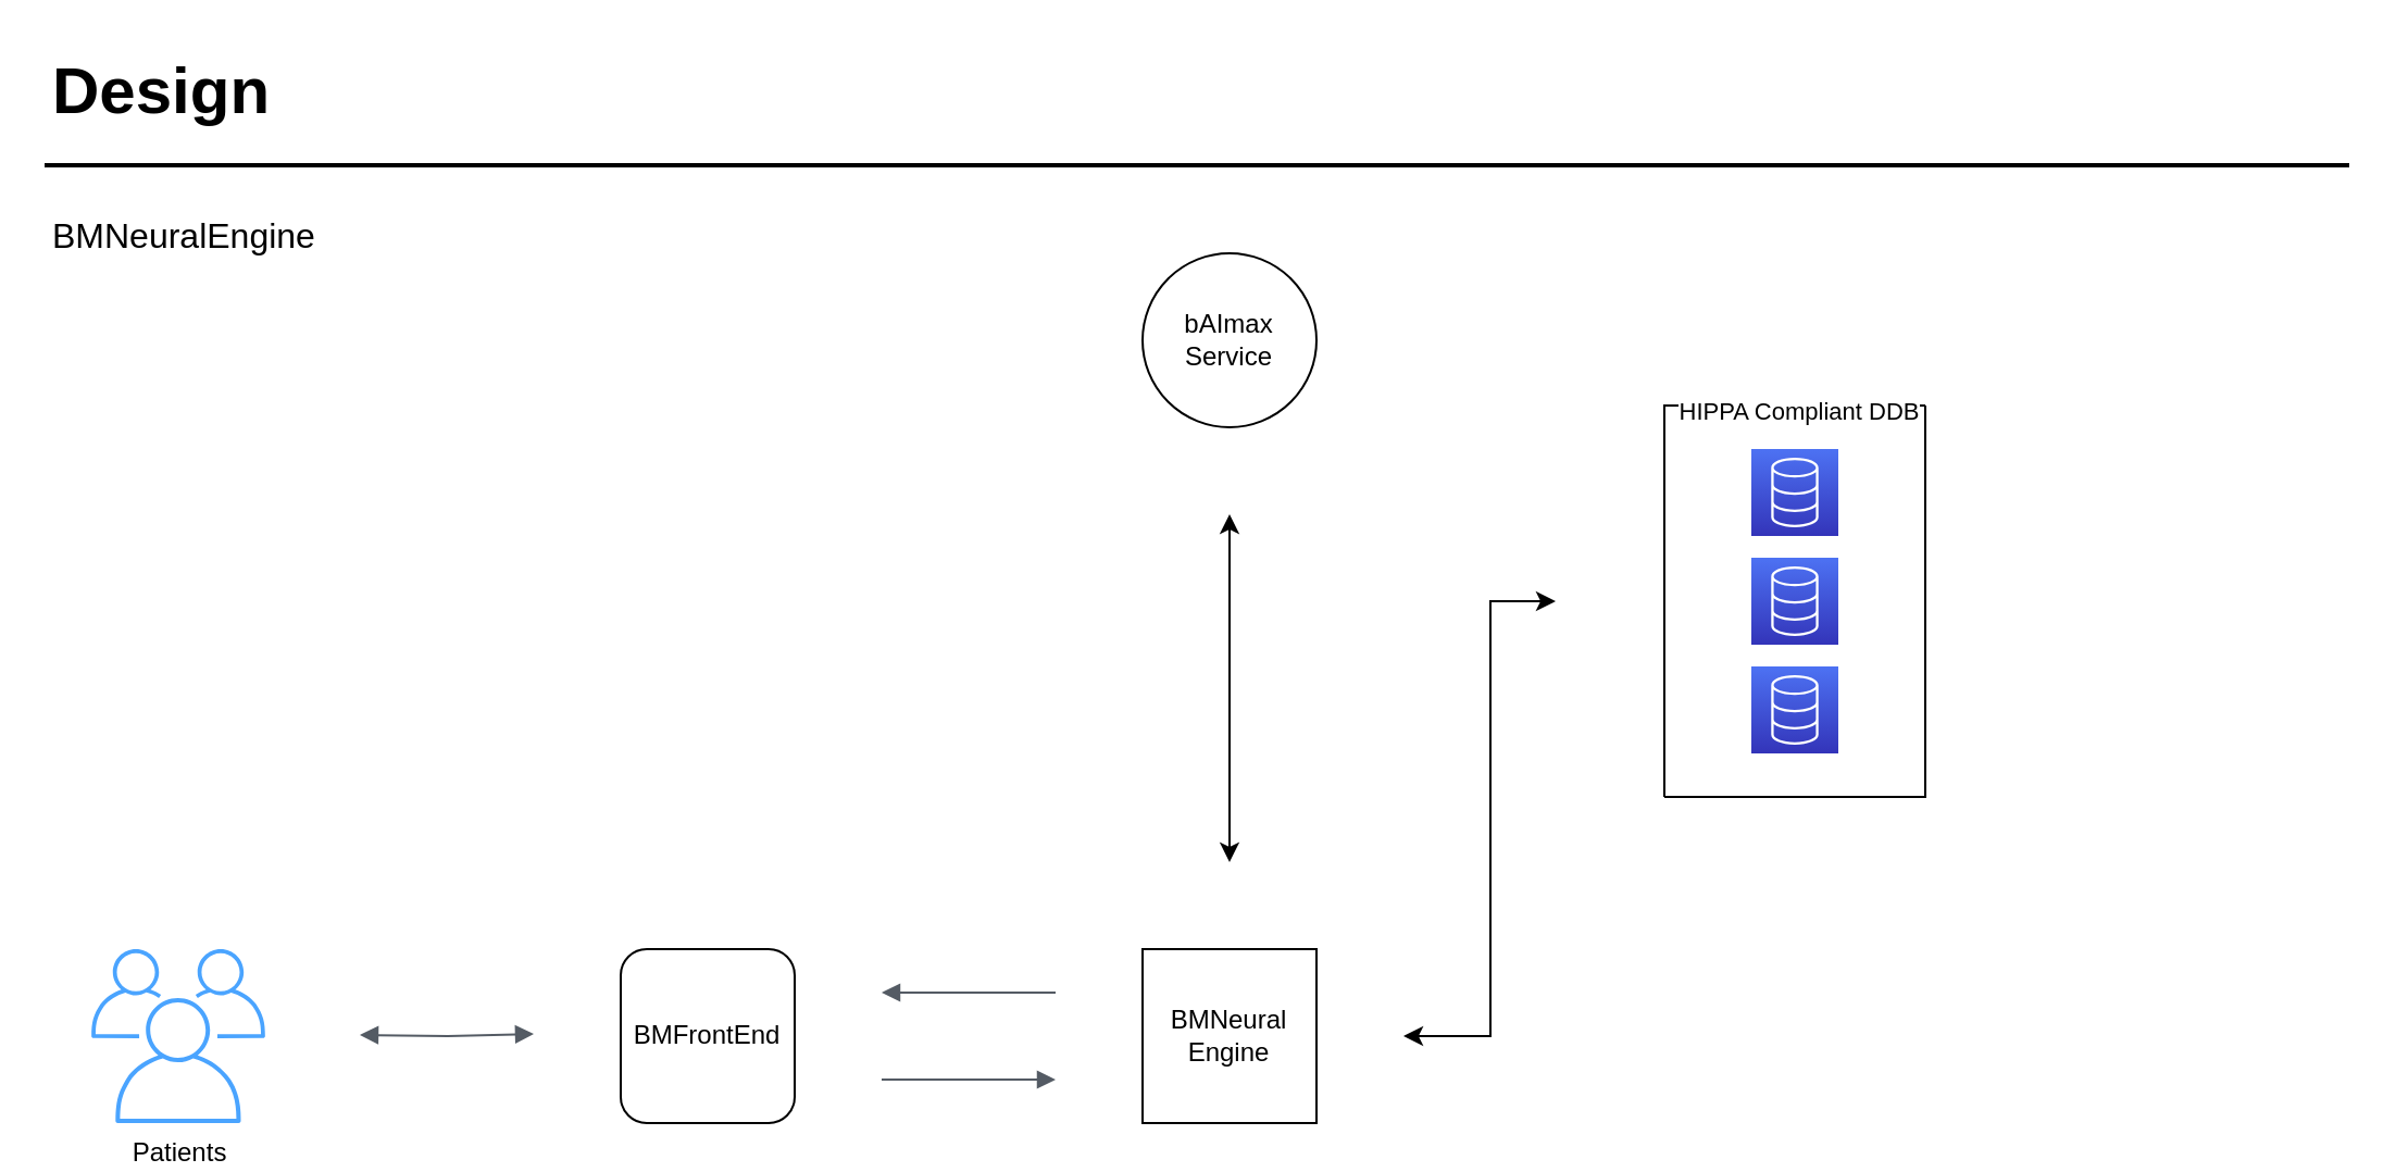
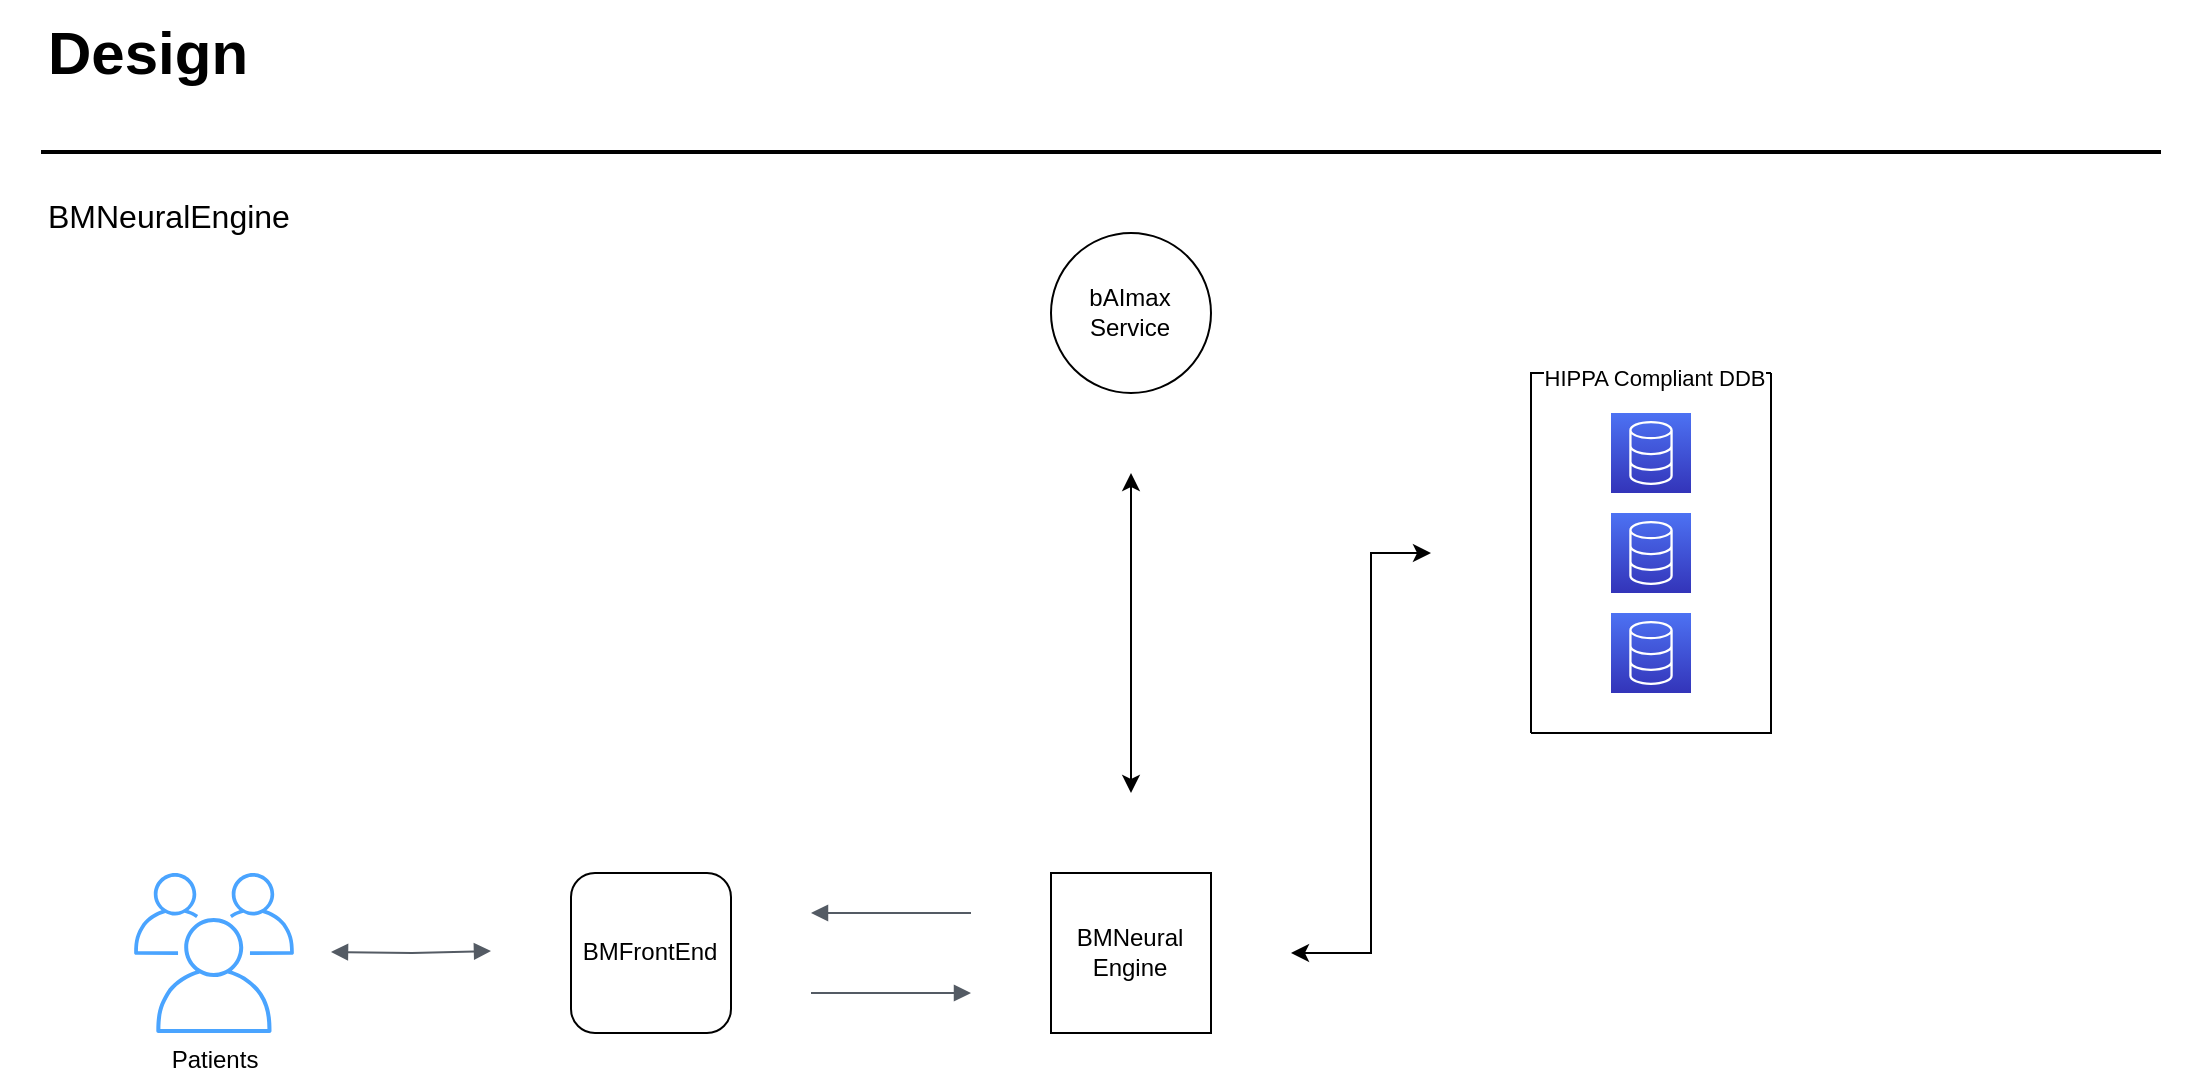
- <mxCell id="2" value="Design" style="text;html=1;resizable=0;points=[];autosize=1;align=left;verticalAlign=top;spacingTop=-4;fontSize=30;fontStyle=1" parent="1" vertex="1"><mxGeometry x="21.5" y="20.5" width="120" height="40" as="geometry" /></mxCell>
+ <mxCell id="2" value="Design" style="text;html=1;resizable=0;points=[];autosize=1;align=left;verticalAlign=top;spacingTop=-4;fontSize=30;fontStyle=1" parent="1" vertex="1"><mxGeometry x="21.5" y="5.5" width="120" height="40" as="geometry" /></mxCell>
- <mxCell id="5" value="Patients" style="sketch=0;outlineConnect=0;dashed=0;verticalLabelPosition=bottom;verticalAlign=top;align=center;html=1;fontSize=12;fontStyle=0;aspect=fixed;shape=mxgraph.aws4.illustration_users;pointerEvents=1;fillColor=#4AA4FF;" vertex="1" parent="1"><mxGeometry x="41.5" y="436" width="80" height="80" as="geometry" /></mxCell>
+ <mxCell id="5" value="Patients" style="sketch=0;outlineConnect=0;dashed=0;verticalLabelPosition=bottom;verticalAlign=top;align=center;html=1;fontSize=12;fontStyle=0;aspect=fixed;shape=mxgraph.aws4.illustration_users;pointerEvents=1;fillColor=#4AA4FF;" vertex="1" parent="1"><mxGeometry x="66.5" y="436" width="80" height="80" as="geometry" /></mxCell>
